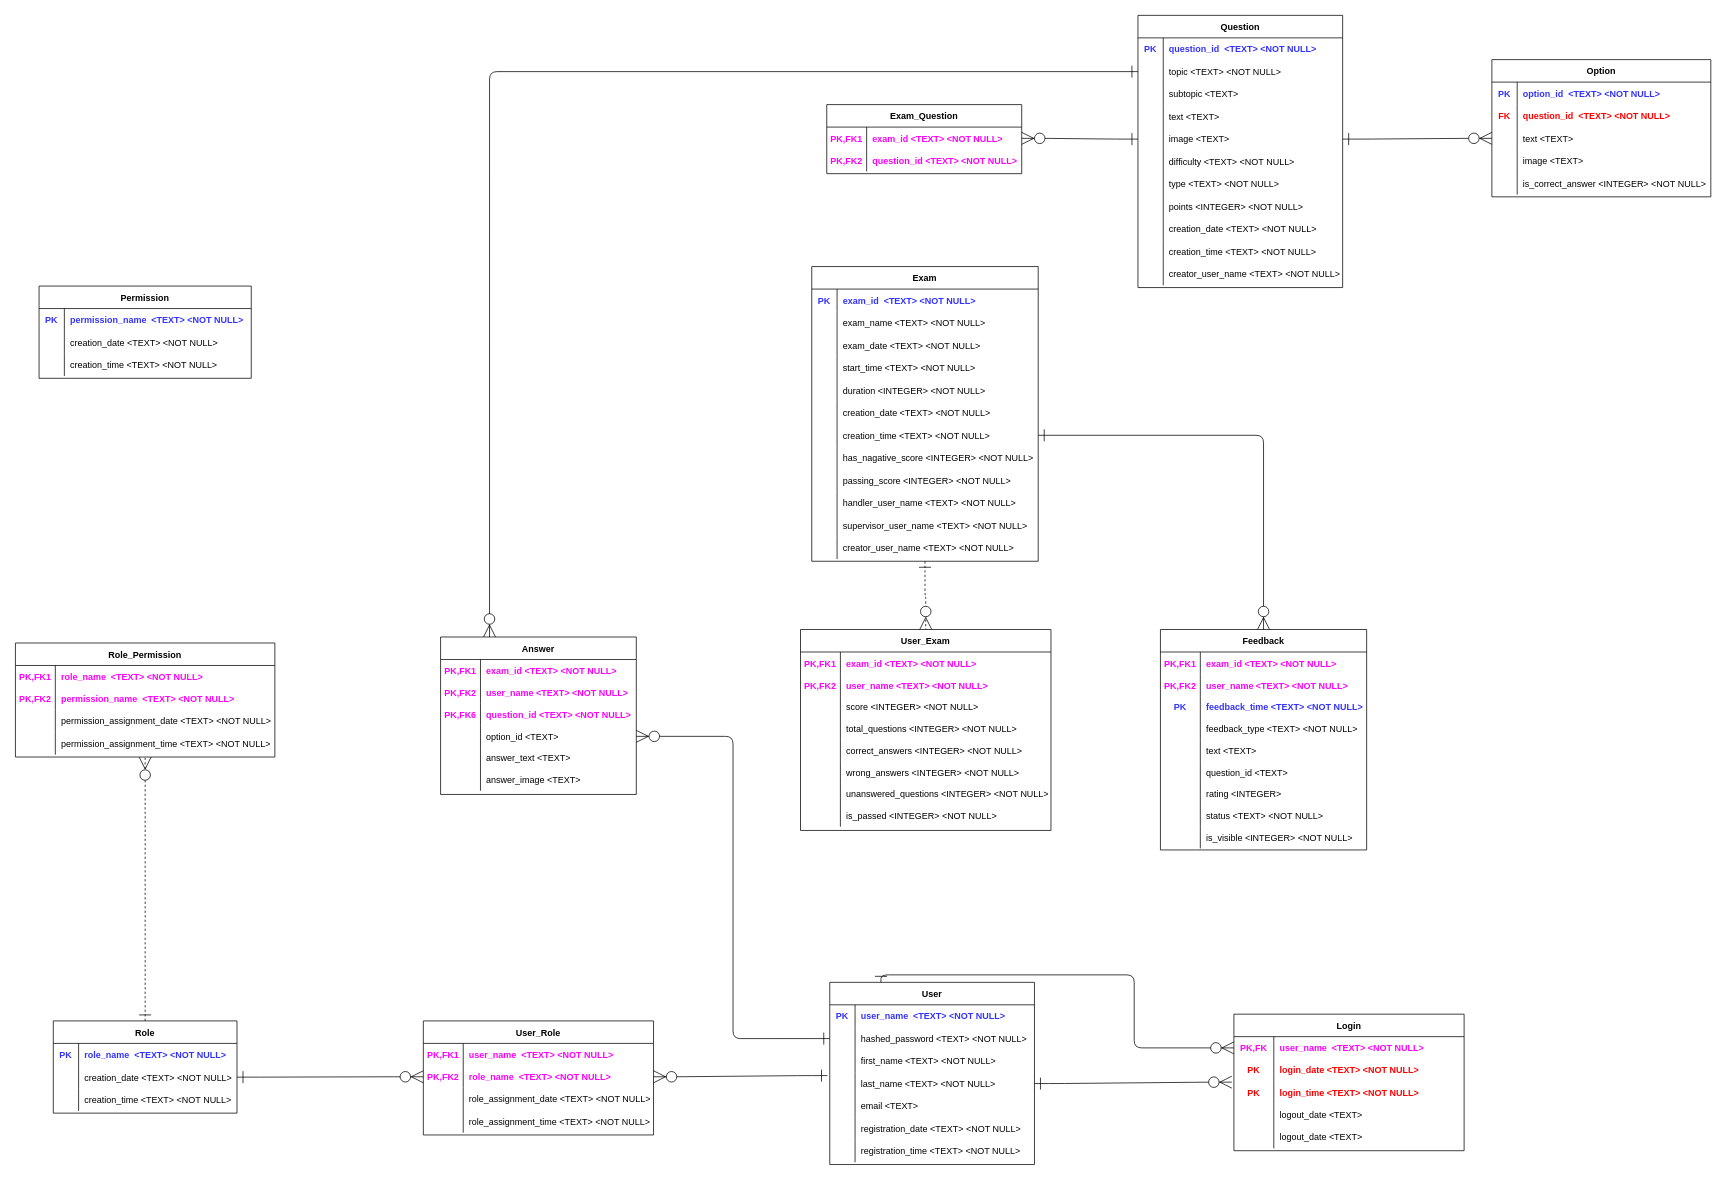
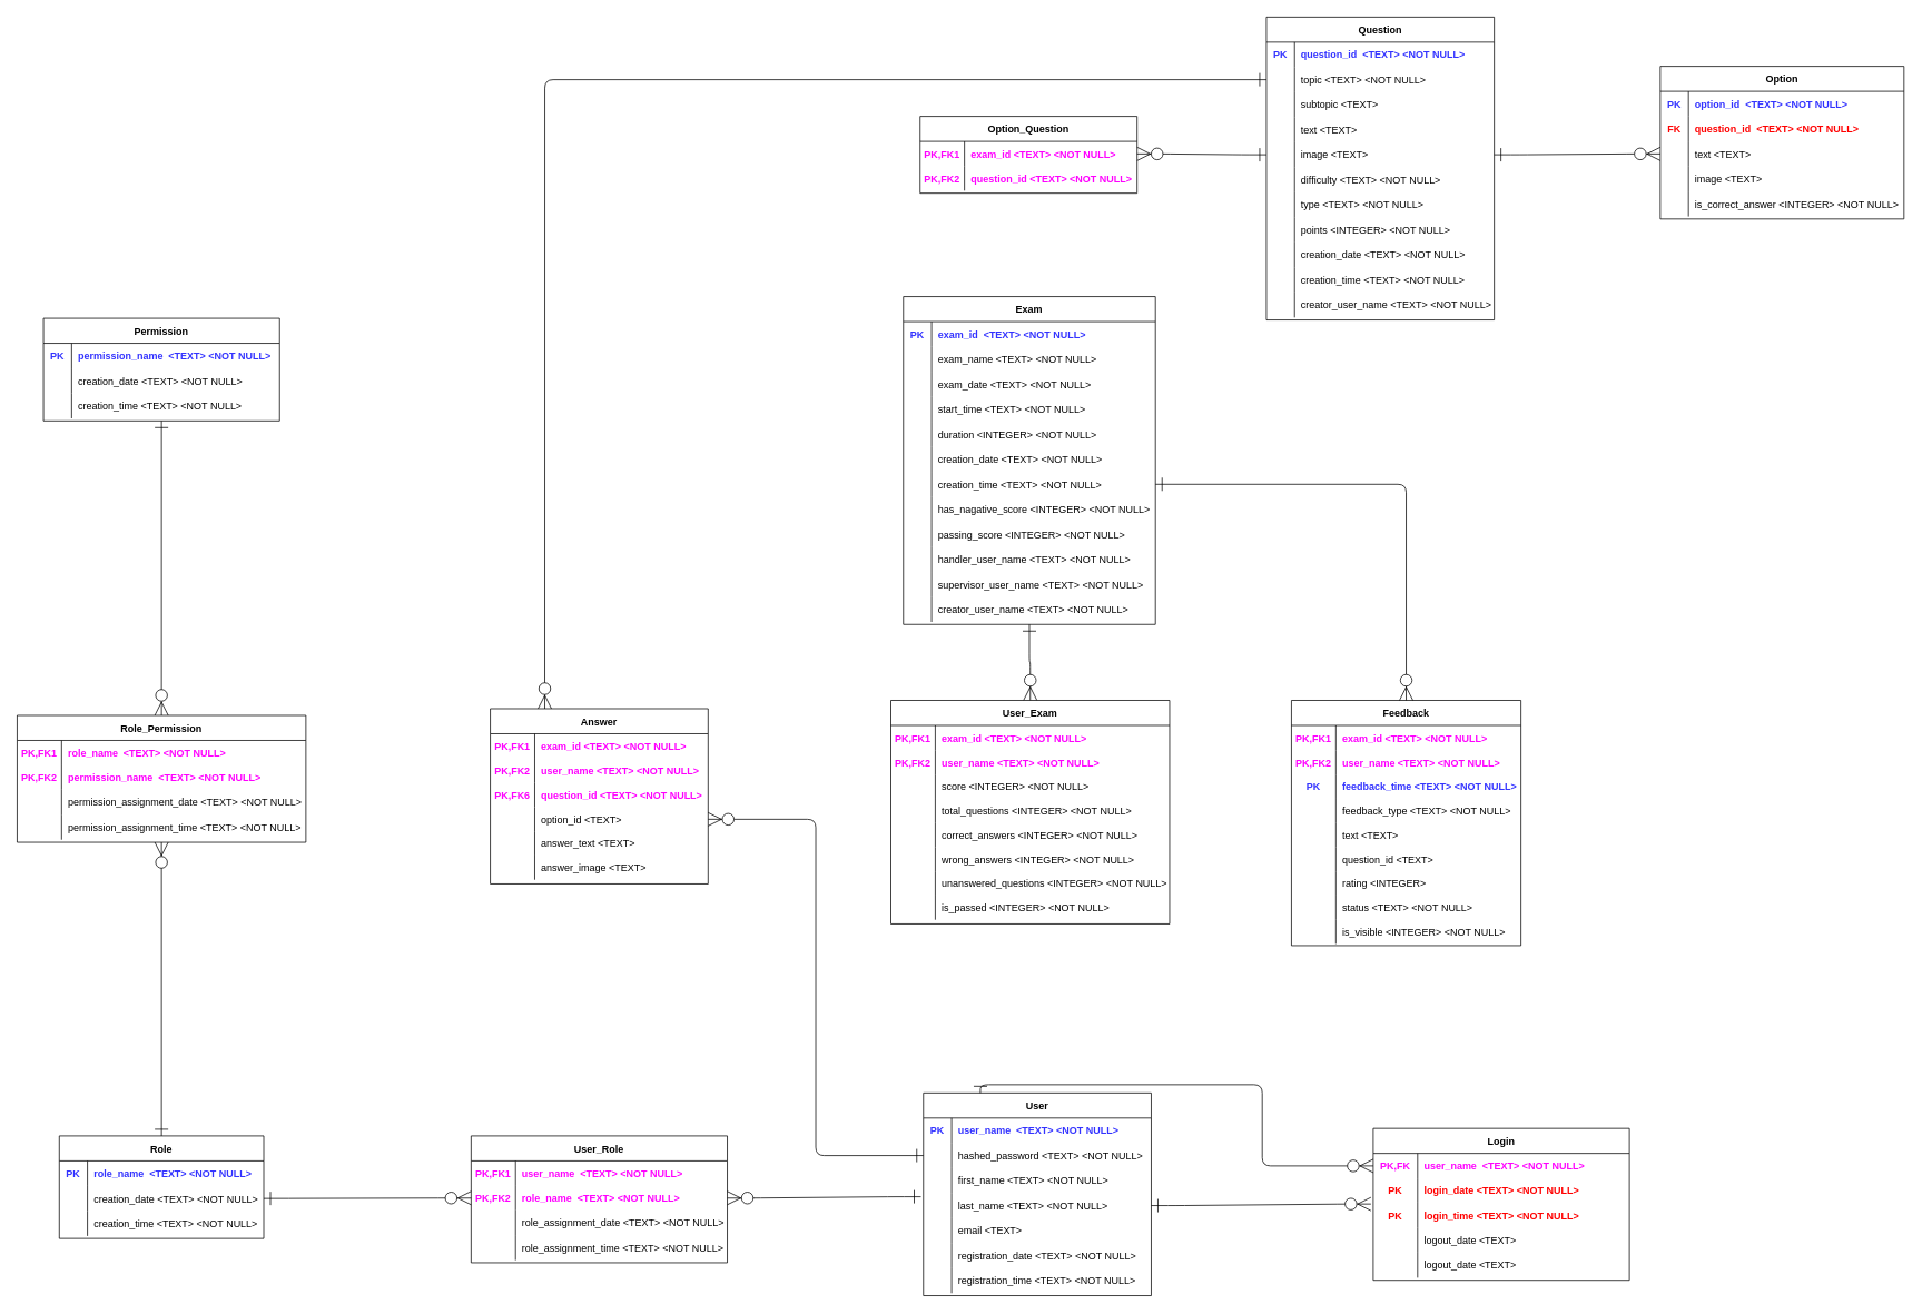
- <mxCell id="173" value="Exam_Question" style="shape=table;startSize=30;container=1;collapsible=1;childLayout=tableLayout;fixedRows=1;rowLines=0;fontStyle=1;align=center;resizeLast=1;strokeColor=#000000;" parent="1" vertex="1"><mxGeometry x="1102" y="139" width="260" height="92.1" as="geometry"><mxRectangle x="194" y="-3673" width="62" height="30" as="alternateBounds" /></mxGeometry></mxCell>
+ <mxCell id="173" value="Option_Question" style="shape=table;startSize=30;container=1;collapsible=1;childLayout=tableLayout;fixedRows=1;rowLines=0;fontStyle=1;align=center;resizeLast=1;strokeColor=#000000;" parent="1" vertex="1"><mxGeometry x="1102" y="139" width="260" height="92.1" as="geometry"><mxRectangle x="194" y="-3673" width="62" height="30" as="alternateBounds" /></mxGeometry></mxCell>
+ <mxCell id="236" value="" style="edgeStyle=orthogonalEdgeStyle;fontSize=13;html=1;endArrow=ERzeroToMany;endFill=1;strokeColor=#000000;strokeWidth=1;exitX=0.5;exitY=1;exitDx=0;exitDy=0;jumpSize=8;endSize=14;startSize=14;startArrow=ERone;startFill=0;entryX=0.5;entryY=0;entryDx=0;entryDy=0;" edge="1" parent="1" source="34" target="57"><mxGeometry width="100" height="100" relative="1" as="geometry"><mxPoint x="258" y="943.9" as="sourcePoint" /><mxPoint x="283.5" y="727" as="targetPoint" /></mxGeometry></mxCell>
- <mxCell id="234" value="" style="edgeStyle=orthogonalEdgeStyle;fontSize=13;html=1;endArrow=ERzeroToMany;endFill=1;strokeColor=#000000;strokeWidth=1;entryX=0.5;entryY=0;entryDx=0;entryDy=0;jumpSize=8;endSize=14;startSize=14;startArrow=ERone;startFill=0;exitX=0.5;exitY=1;exitDx=0;exitDy=0;dashed=1;" edge="1" parent="1" source="136" target="237"><mxGeometry width="100" height="100" relative="1" as="geometry"><mxPoint x="764" y="1104.05" as="sourcePoint" /><mxPoint x="645" y="831" as="targetPoint" /></mxGeometry></mxCell>
+ <mxCell id="234" value="" style="edgeStyle=orthogonalEdgeStyle;fontSize=13;html=1;endArrow=ERzeroToMany;endFill=1;strokeColor=#000000;strokeWidth=1;entryX=0.5;entryY=0;entryDx=0;entryDy=0;jumpSize=8;endSize=14;startSize=14;startArrow=ERone;startFill=0;exitX=0.5;exitY=1;exitDx=0;exitDy=0;" edge="1" parent="1" source="136" target="237"><mxGeometry width="100" height="100" relative="1" as="geometry"><mxPoint x="764" y="1104.05" as="sourcePoint" /><mxPoint x="645" y="831" as="targetPoint" /></mxGeometry></mxCell>
- <mxCell id="230" value="" style="edgeStyle=orthogonalEdgeStyle;fontSize=13;html=1;endArrow=ERzeroToMany;endFill=1;strokeColor=#000000;strokeWidth=1;exitX=0.5;exitY=0;exitDx=0;exitDy=0;jumpSize=8;endSize=14;startSize=14;startArrow=ERone;startFill=0;entryX=0.5;entryY=1;entryDx=0;entryDy=0;dashed=1;" edge="1" parent="1" source="24" target="57"><mxGeometry width="100" height="100" relative="1" as="geometry"><mxPoint x="167.5" y="1339" as="sourcePoint" /><mxPoint x="123" y="1157.952" as="targetPoint" /></mxGeometry></mxCell>
+ <mxCell id="230" value="" style="edgeStyle=orthogonalEdgeStyle;fontSize=13;html=1;endArrow=ERzeroToMany;endFill=1;strokeColor=#000000;strokeWidth=1;exitX=0.5;exitY=0;exitDx=0;exitDy=0;jumpSize=8;endSize=14;startSize=14;startArrow=ERone;startFill=0;entryX=0.5;entryY=1;entryDx=0;entryDy=0;" edge="1" parent="1" source="24" target="57"><mxGeometry width="100" height="100" relative="1" as="geometry"><mxPoint x="167.5" y="1339" as="sourcePoint" /><mxPoint x="123" y="1157.952" as="targetPoint" /></mxGeometry></mxCell>
